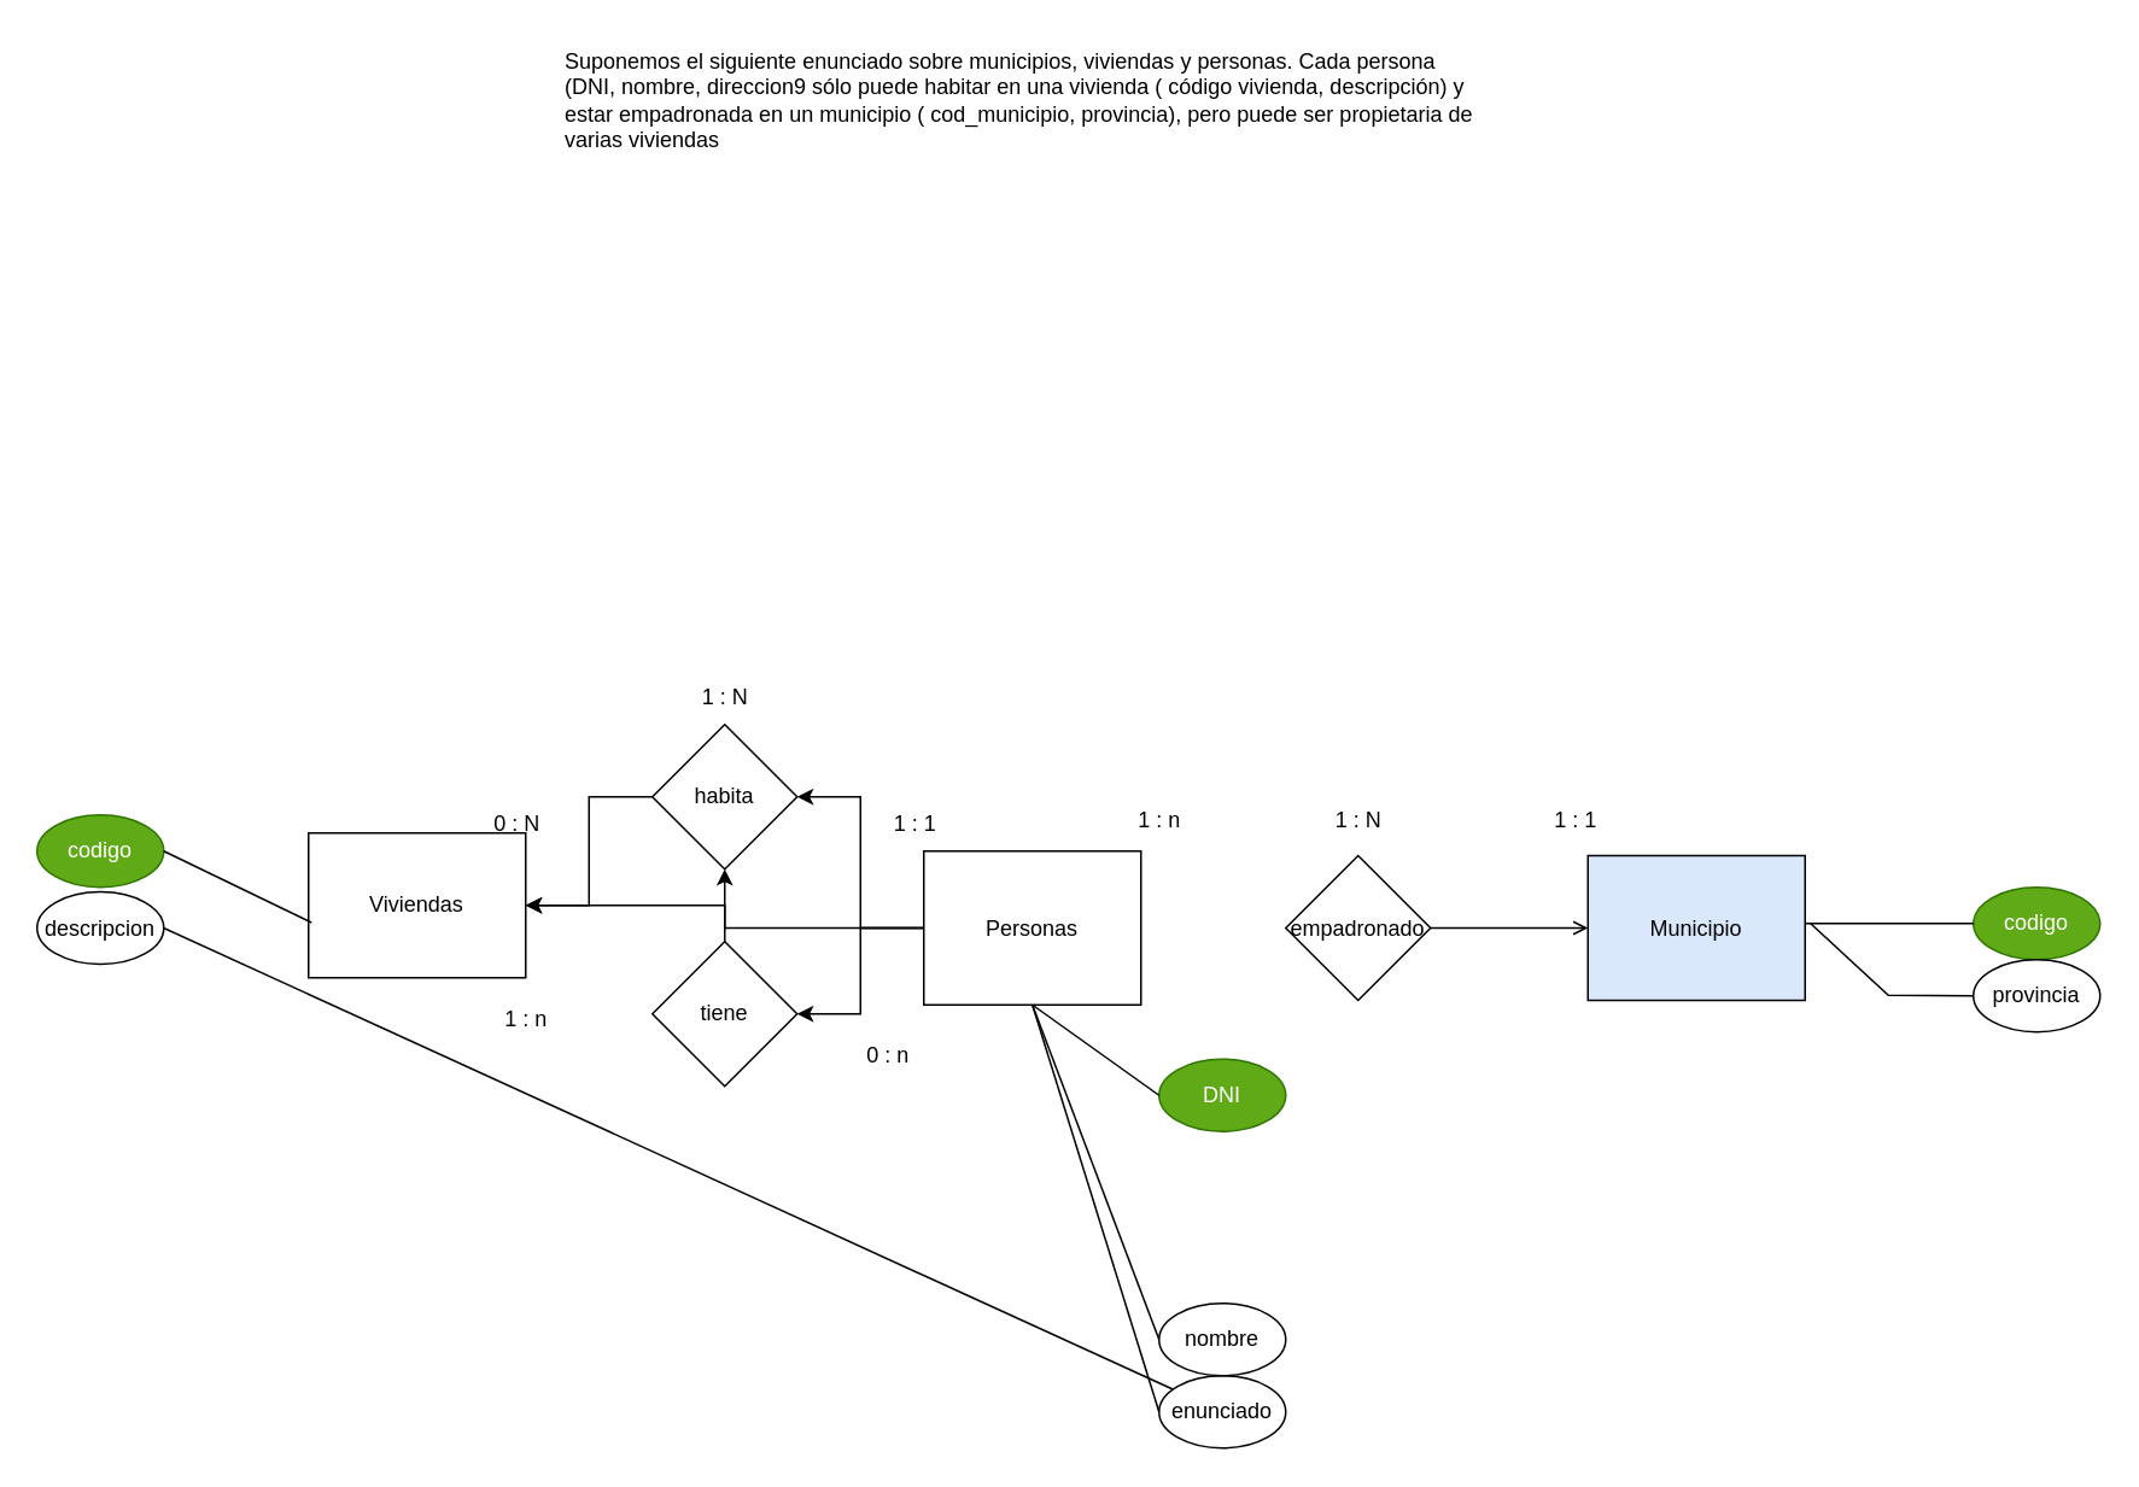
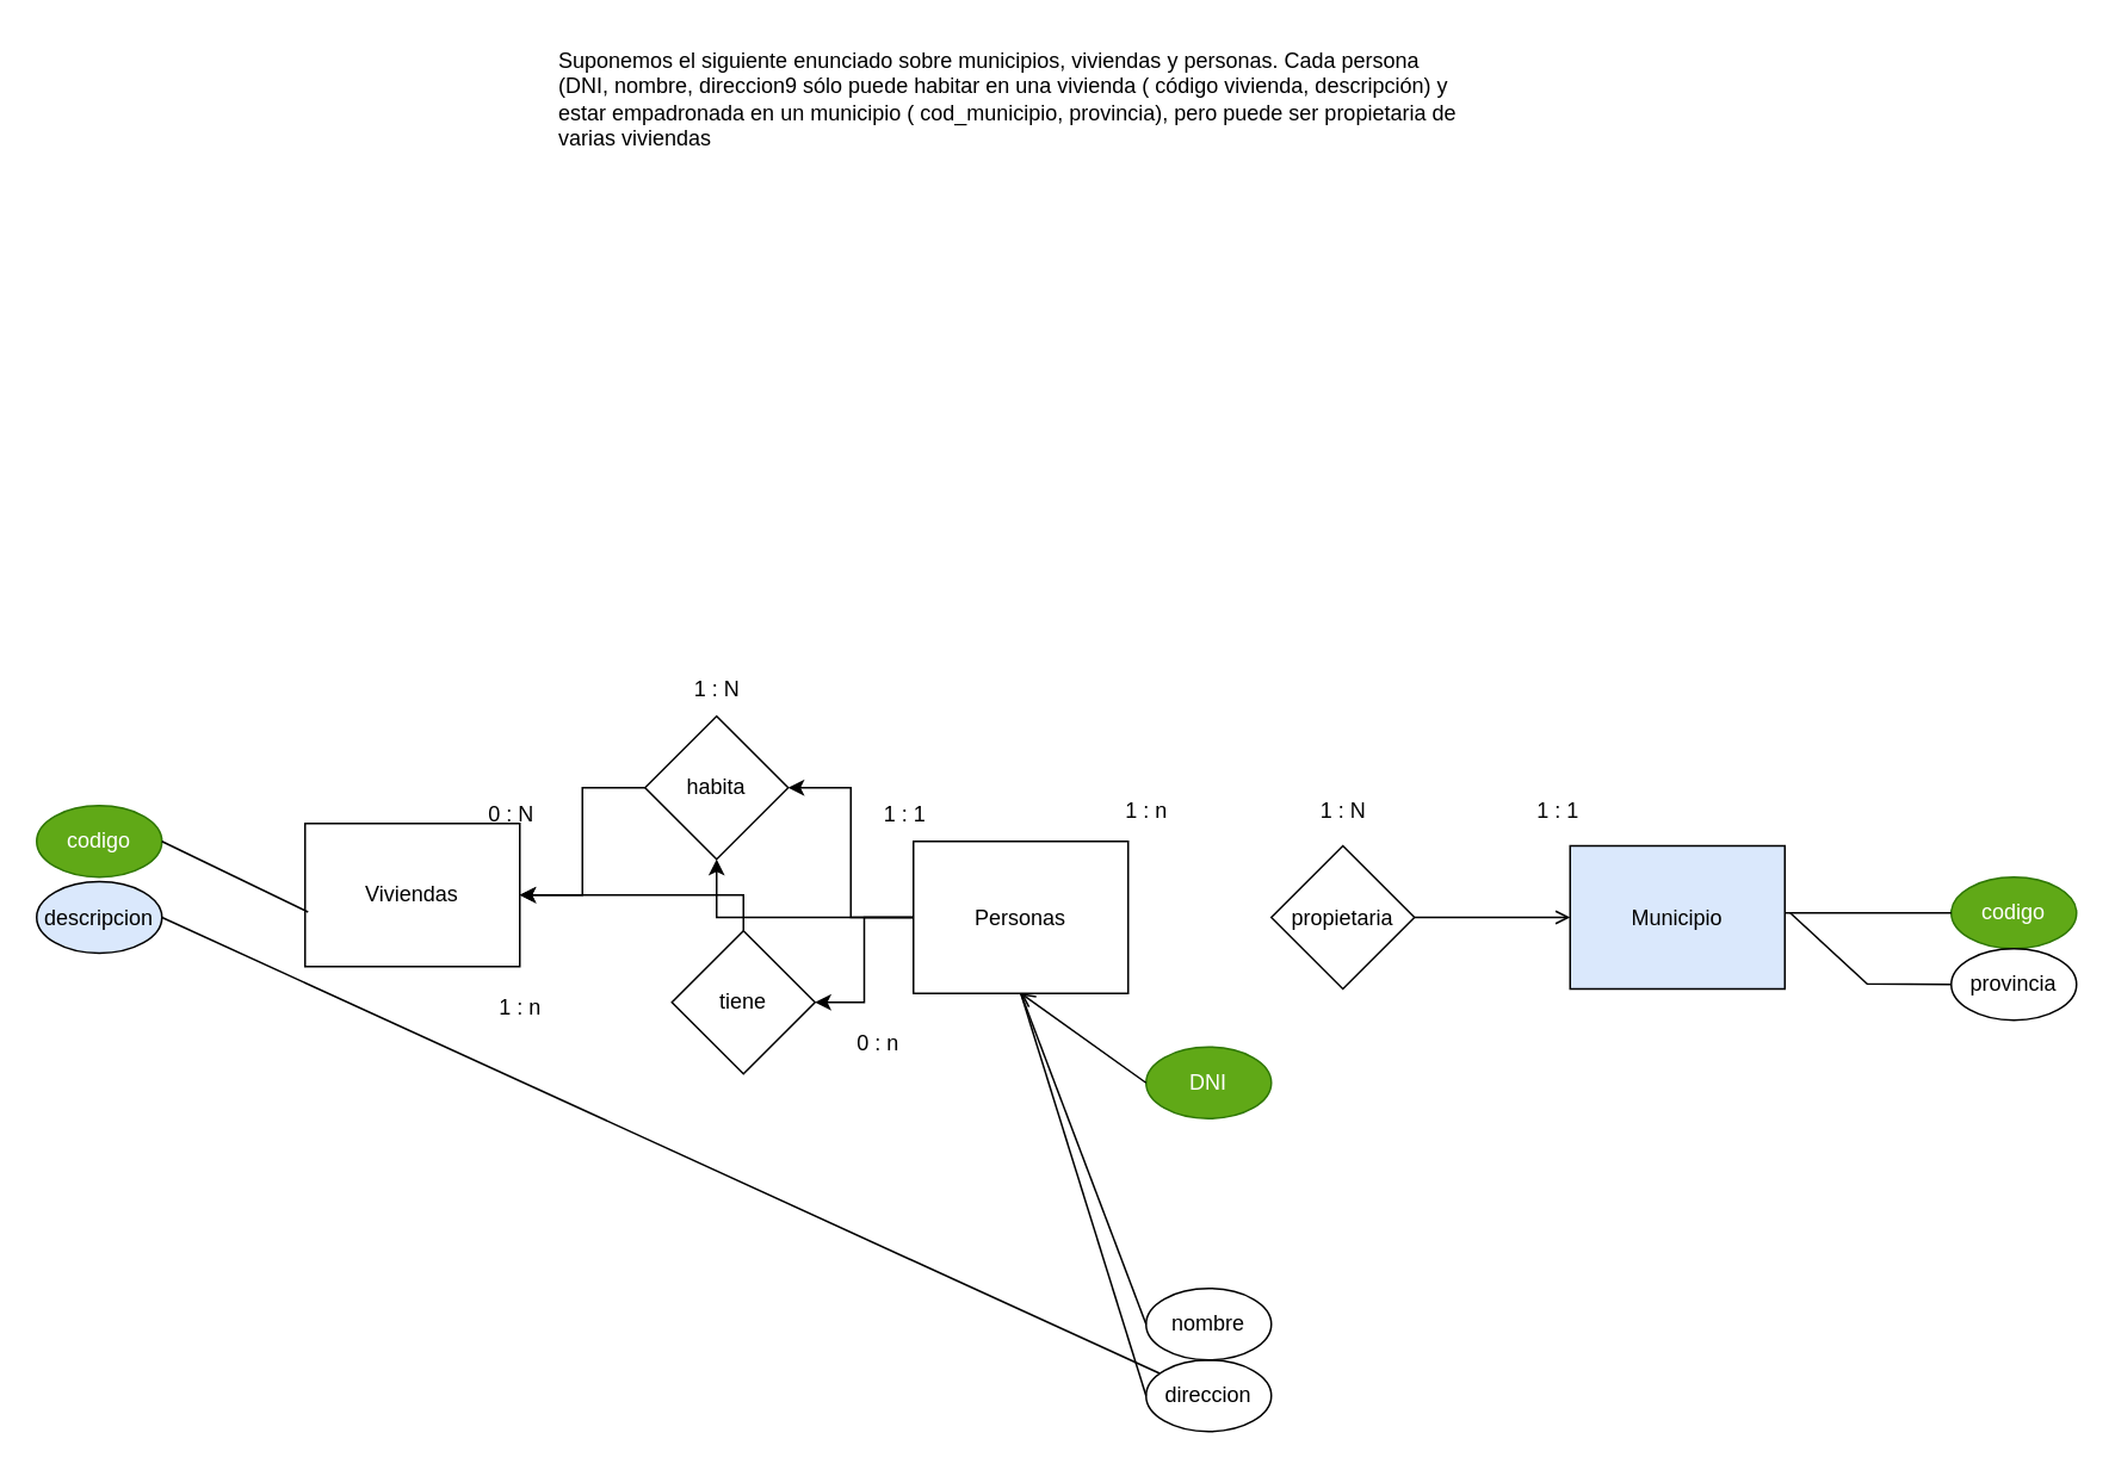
- <mxCell id="16" value="descripcion" style="ellipse;whiteSpace=wrap;html=1;" vertex="1" parent="1"><mxGeometry x="20" y="492.5" width="70" height="40" as="geometry" /></mxCell>
+ <mxCell id="16" value="descripcion" style="ellipse;whiteSpace=wrap;html=1;fillColor=#dae8fc;" vertex="1" parent="1"><mxGeometry x="20" y="492.5" width="70" height="40" as="geometry" /></mxCell>
- <mxCell id="19" value="empadronado" style="rhombus;whiteSpace=wrap;html=1;rounded=0;" vertex="1" parent="1"><mxGeometry x="710" y="472.5" width="80" height="80" as="geometry" /></mxCell>
+ <mxCell id="19" value="propietaria" style="rhombus;whiteSpace=wrap;html=1;rounded=0;" vertex="1" parent="1"><mxGeometry x="710" y="472.5" width="80" height="80" as="geometry" /></mxCell>
- <mxCell id="25" value="" style="endArrow=none;html=1;rounded=0;exitX=0;exitY=0.5;exitDx=0;exitDy=0;entryX=0.5;entryY=1;entryDx=0;entryDy=0;" edge="1" parent="1" source="10" target="9"><mxGeometry width="50" height="50" relative="1" as="geometry"><mxPoint x="490" y="558" as="sourcePoint" /><mxPoint x="540" y="570" as="targetPoint" /></mxGeometry></mxCell>
+ <mxCell id="25" value="" style="endArrow=open;html=1;rounded=0;exitX=0;exitY=0.5;exitDx=0;exitDy=0;entryX=0.5;entryY=1;entryDx=0;entryDy=0;" edge="1" parent="1" source="10" target="9"><mxGeometry width="50" height="50" relative="1" as="geometry"><mxPoint x="490" y="558" as="sourcePoint" /><mxPoint x="540" y="570" as="targetPoint" /></mxGeometry></mxCell>
- <mxCell id="31" value="tiene" style="rhombus;whiteSpace=wrap;html=1;rounded=0;" vertex="1" parent="1"><mxGeometry x="360" y="520" width="80" height="80" as="geometry" /></mxCell>
+ <mxCell id="31" value="tiene" style="rhombus;whiteSpace=wrap;html=1;rounded=0;" vertex="1" parent="1"><mxGeometry x="375" y="520" width="80" height="80" as="geometry" /></mxCell>
- <mxCell id="11" value="enunciado" style="ellipse;whiteSpace=wrap;html=1;" vertex="1" parent="1"><mxGeometry x="640" y="760" width="70" height="40" as="geometry" /></mxCell>
+ <mxCell id="11" value="direccion" style="ellipse;whiteSpace=wrap;html=1;" vertex="1" parent="1"><mxGeometry x="640" y="760" width="70" height="40" as="geometry" /></mxCell>
